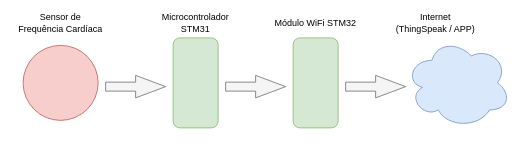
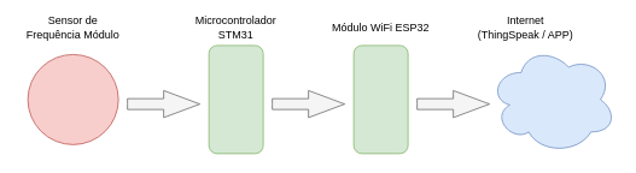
- <mxCell id="9" value="Sensor de Frequência Cardíaca" style="text;html=1;strokeColor=none;fillColor=none;align=center;verticalAlign=middle;whiteSpace=wrap;rounded=0;" vertex="1" parent="1"><mxGeometry x="20" y="20" width="120" height="20" as="geometry" /></mxCell>
+ <mxCell id="9" value="Sensor de Frequência Módulo" style="text;html=1;strokeColor=none;fillColor=none;align=center;verticalAlign=middle;whiteSpace=wrap;rounded=0;" vertex="1" parent="1"><mxGeometry x="20" y="20" width="120" height="20" as="geometry" /></mxCell>
- <mxCell id="10" value="Módulo WiFi STM32" style="text;html=1;strokeColor=none;fillColor=none;align=center;verticalAlign=middle;whiteSpace=wrap;rounded=0;" vertex="1" parent="1"><mxGeometry x="360" y="20" width="120" height="20" as="geometry" /></mxCell>
+ <mxCell id="10" value="Módulo WiFi ESP32" style="text;html=1;strokeColor=none;fillColor=none;align=center;verticalAlign=middle;whiteSpace=wrap;rounded=0;" vertex="1" parent="1"><mxGeometry x="360" y="20" width="120" height="20" as="geometry" /></mxCell>
